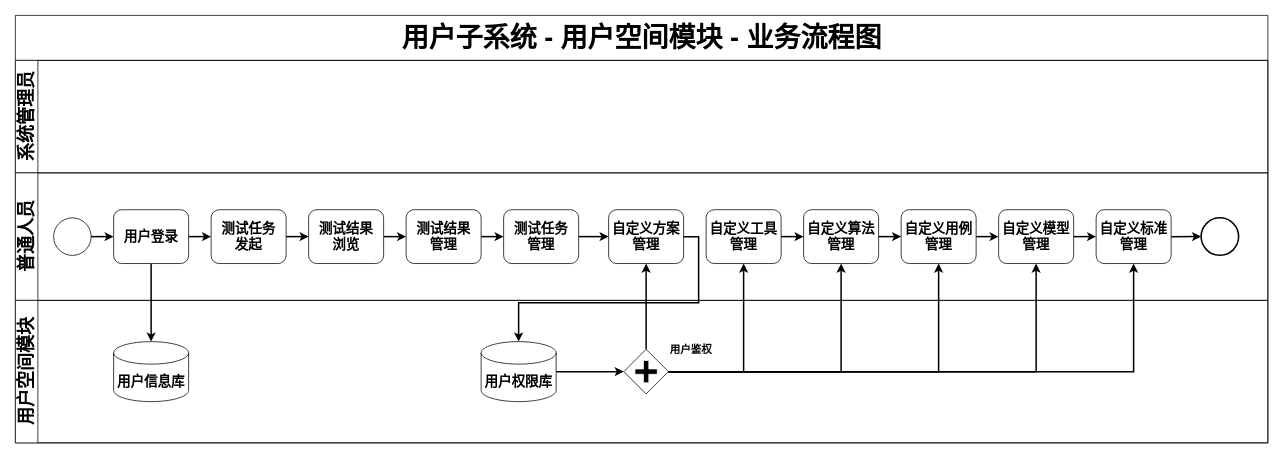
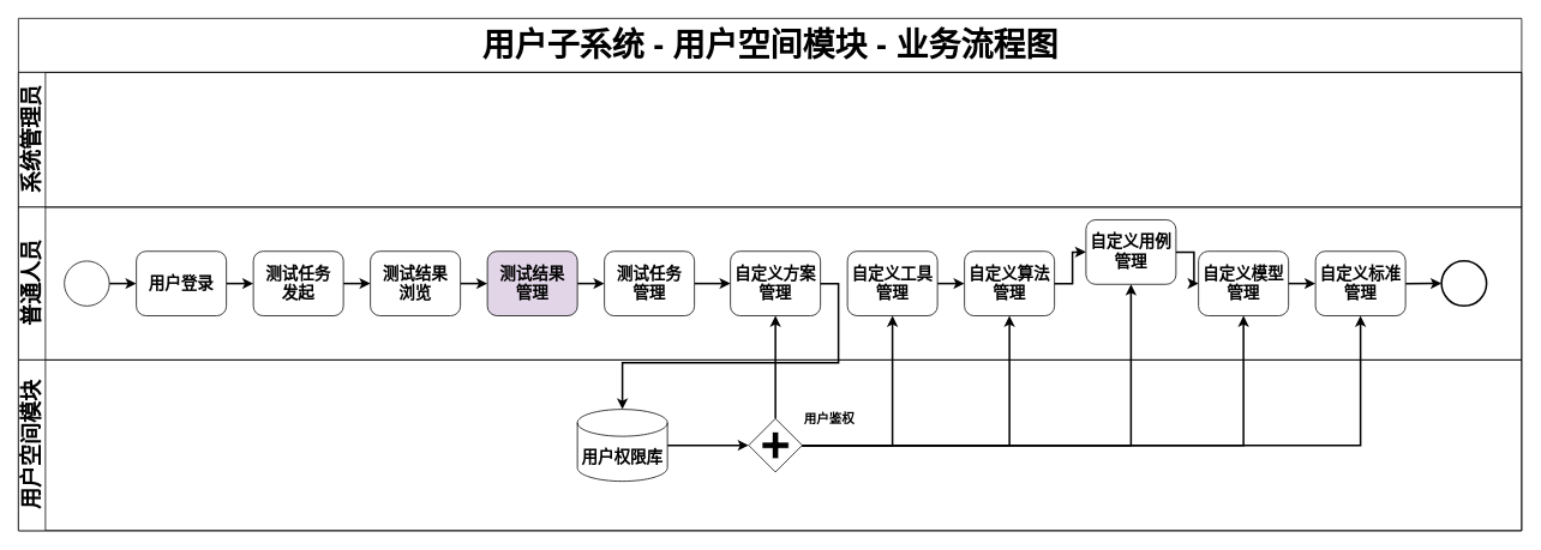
- <mxCell id="15" value="&lt;span style=&quot;font-size: 18px&quot;&gt;&lt;b&gt;测试结果&lt;br&gt;管理&lt;br&gt;&lt;/b&gt;&lt;/span&gt;" style="rounded=1;whiteSpace=wrap;html=1;shadow=0;labelBackgroundColor=none;strokeWidth=1;fontFamily=Verdana;fontSize=8;align=center;" vertex="1" parent="5"><mxGeometry x="521" y="49.12" width="100" height="71.75" as="geometry" /></mxCell>
+ <mxCell id="15" value="&lt;span style=&quot;font-size: 18px&quot;&gt;&lt;b&gt;测试结果&lt;br&gt;管理&lt;br&gt;&lt;/b&gt;&lt;/span&gt;" style="rounded=1;whiteSpace=wrap;html=1;shadow=0;labelBackgroundColor=none;strokeWidth=1;fontFamily=Verdana;fontSize=8;align=center;fillColor=#e1d5e7;" vertex="1" parent="5"><mxGeometry x="521" y="49.12" width="100" height="71.75" as="geometry" /></mxCell>
- <mxCell id="23" value="&lt;b style=&quot;font-size: 18px&quot;&gt;自定义用例&lt;br&gt;管理&lt;/b&gt;&lt;span style=&quot;font-size: 18px&quot;&gt;&lt;b&gt;&lt;br&gt;&lt;/b&gt;&lt;/span&gt;" style="rounded=1;whiteSpace=wrap;html=1;shadow=0;labelBackgroundColor=none;strokeWidth=1;fontFamily=Verdana;fontSize=8;align=center;" vertex="1" parent="5"><mxGeometry x="1181" y="49.12" width="100" height="71.75" as="geometry" /></mxCell>
+ <mxCell id="23" value="&lt;b style=&quot;font-size: 18px&quot;&gt;自定义用例&lt;br&gt;管理&lt;/b&gt;&lt;span style=&quot;font-size: 18px&quot;&gt;&lt;b&gt;&lt;br&gt;&lt;/b&gt;&lt;/span&gt;" style="rounded=1;whiteSpace=wrap;html=1;shadow=0;labelBackgroundColor=none;strokeWidth=1;fontFamily=Verdana;fontSize=8;align=center;" vertex="1" parent="5"><mxGeometry x="1186" y="14.12" width="100" height="71.75" as="geometry" /></mxCell>
- <mxCell id="3" style="edgeStyle=orthogonalEdgeStyle;rounded=0;orthogonalLoop=1;jettySize=auto;html=1;exitX=0.5;exitY=1;exitDx=0;exitDy=0;entryX=0.5;entryY=0;entryDx=0;entryDy=0;entryPerimeter=0;strokeWidth=2;" parent="2" source="9" target="32" edge="1"><mxGeometry relative="1" as="geometry" /></mxCell>
- <mxCell id="32" value="&lt;span style=&quot;font-size: 18px&quot;&gt;&lt;b&gt;用户信息库&lt;/b&gt;&lt;/span&gt;" style="shape=cylinder3;whiteSpace=wrap;html=1;boundedLbl=1;backgroundOutline=1;size=15;" parent="31" vertex="1"><mxGeometry x="131" y="55" width="100" height="80" as="geometry" /></mxCell>
